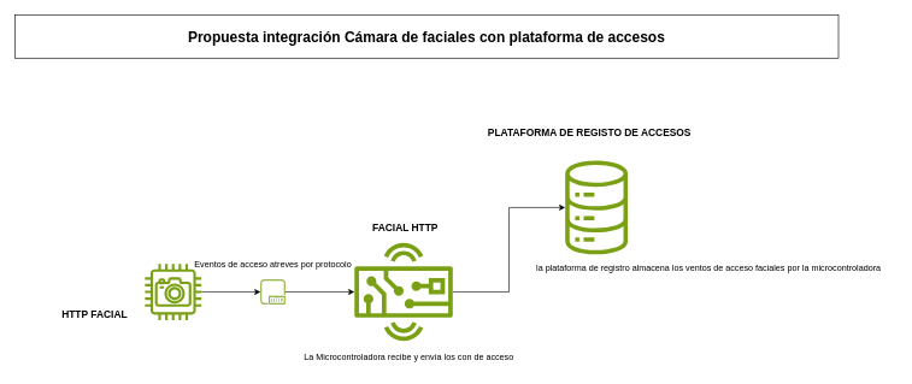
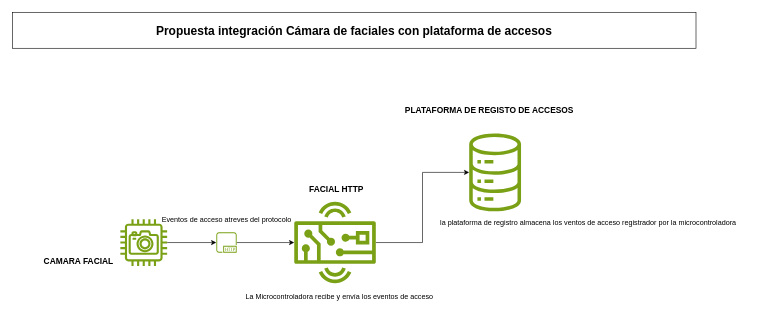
- <mxCell id="10" value="Eventos de acceso atreves por protocolo" style="text;html=1;align=center;verticalAlign=middle;resizable=0;points=[];autosize=1;strokeColor=none;fillColor=none;" vertex="1" parent="1"><mxGeometry x="257" y="352" width="240" height="30" as="geometry" /></mxCell>
+ <mxCell id="10" value="Eventos de acceso atreves del protocolo" style="text;html=1;align=center;verticalAlign=middle;resizable=0;points=[];autosize=1;strokeColor=none;fillColor=none;" vertex="1" parent="1"><mxGeometry x="257" y="352" width="240" height="30" as="geometry" /></mxCell>
- <mxCell id="12" value="la plataforma de registro almacena los ventos de acceso faciales por la microcontroladora" style="text;html=1;align=center;verticalAlign=middle;resizable=0;points=[];autosize=1;strokeColor=none;fillColor=none;" vertex="1" parent="1"><mxGeometry x="720" y="357" width="520" height="30" as="geometry" /></mxCell>
+ <mxCell id="12" value="la plataforma de registro almacena los ventos de acceso registrador por la microcontroladora" style="text;html=1;align=center;verticalAlign=middle;resizable=0;points=[];autosize=1;strokeColor=none;fillColor=none;" vertex="1" parent="1"><mxGeometry x="720" y="357" width="520" height="30" as="geometry" /></mxCell>
- <mxCell id="13" value="&lt;b&gt;&lt;font style=&quot;font-size: 14px;&quot;&gt;HTTP FACIAL&lt;/font&gt;&lt;/b&gt;" style="text;html=1;align=center;verticalAlign=middle;resizable=0;points=[];autosize=1;strokeColor=none;fillColor=none;" vertex="1" parent="1"><mxGeometry x="60" y="421" width="140" height="30" as="geometry" /></mxCell>
+ <mxCell id="13" value="&lt;b&gt;&lt;font style=&quot;font-size: 14px;&quot;&gt;CAMARA FACIAL&lt;/font&gt;&lt;/b&gt;" style="text;html=1;align=center;verticalAlign=middle;resizable=0;points=[];autosize=1;strokeColor=none;fillColor=none;" vertex="1" parent="1"><mxGeometry x="60" y="421" width="140" height="30" as="geometry" /></mxCell>
- <mxCell id="9" value="La Microcontroladora recibe y envía los con de acceso" style="text;html=1;align=center;verticalAlign=middle;resizable=0;points=[];autosize=1;strokeColor=none;fillColor=none;" vertex="1" parent="1"><mxGeometry x="395" y="480" width="340" height="30" as="geometry" /></mxCell>
+ <mxCell id="9" value="La Microcontroladora recibe y envía los eventos de acceso" style="text;html=1;align=center;verticalAlign=middle;resizable=0;points=[];autosize=1;strokeColor=none;fillColor=none;" vertex="1" parent="1"><mxGeometry x="395" y="480" width="340" height="30" as="geometry" /></mxCell>
